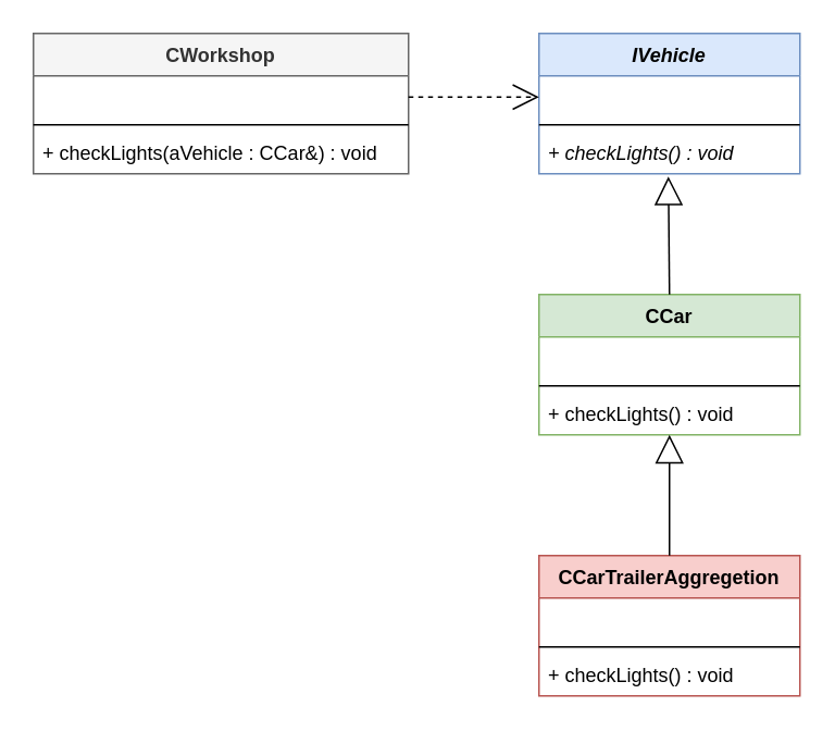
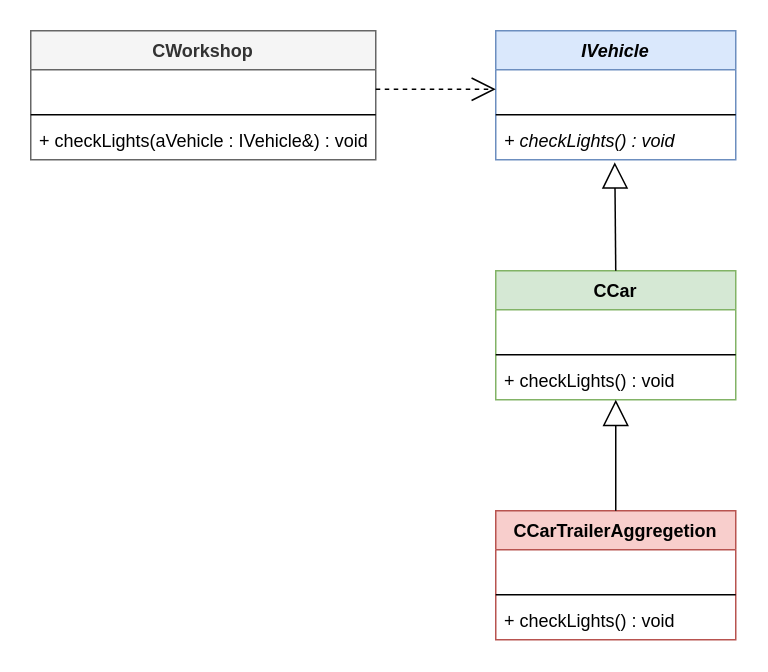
- <mxCell id="17" value="+ checkLights(aVehicle : CCar&amp;) : void" style="text;strokeColor=none;fillColor=none;align=left;verticalAlign=top;spacingLeft=4;spacingRight=4;overflow=hidden;rotatable=0;points=[[0,0.5],[1,0.5]];portConstraint=eastwest;" vertex="1" parent="14"><mxGeometry y="60" width="230" height="26" as="geometry" /></mxCell>
+ <mxCell id="17" value="+ checkLights(aVehicle : IVehicle&amp;) : void" style="text;strokeColor=none;fillColor=none;align=left;verticalAlign=top;spacingLeft=4;spacingRight=4;overflow=hidden;rotatable=0;points=[[0,0.5],[1,0.5]];portConstraint=eastwest;" vertex="1" parent="14"><mxGeometry y="60" width="230" height="26" as="geometry" /></mxCell>
